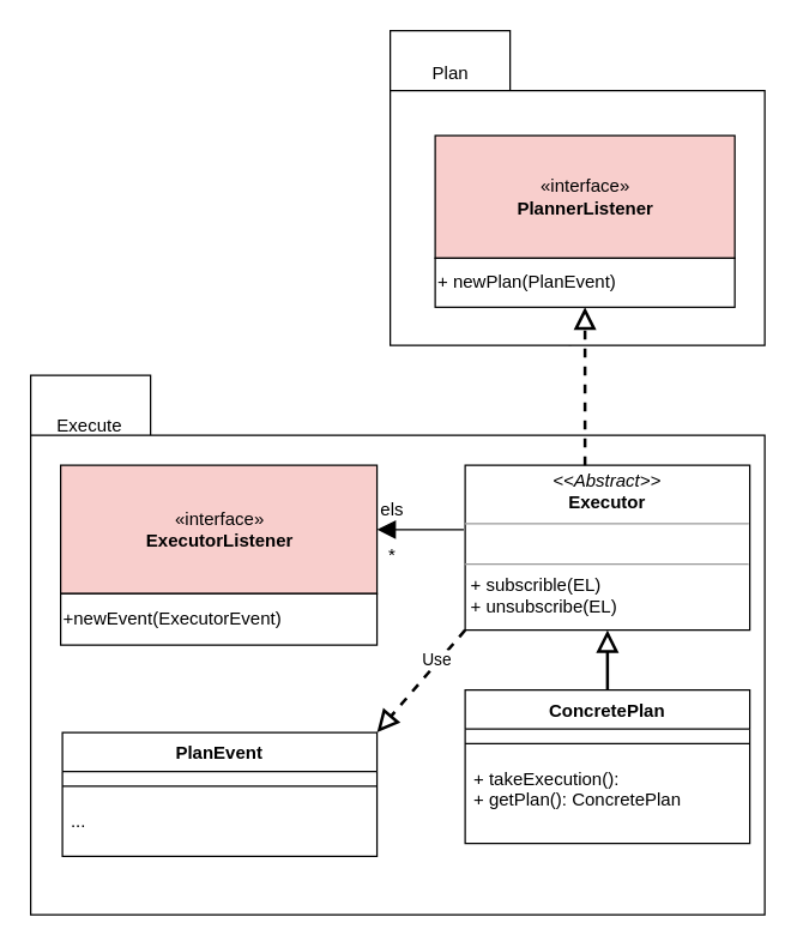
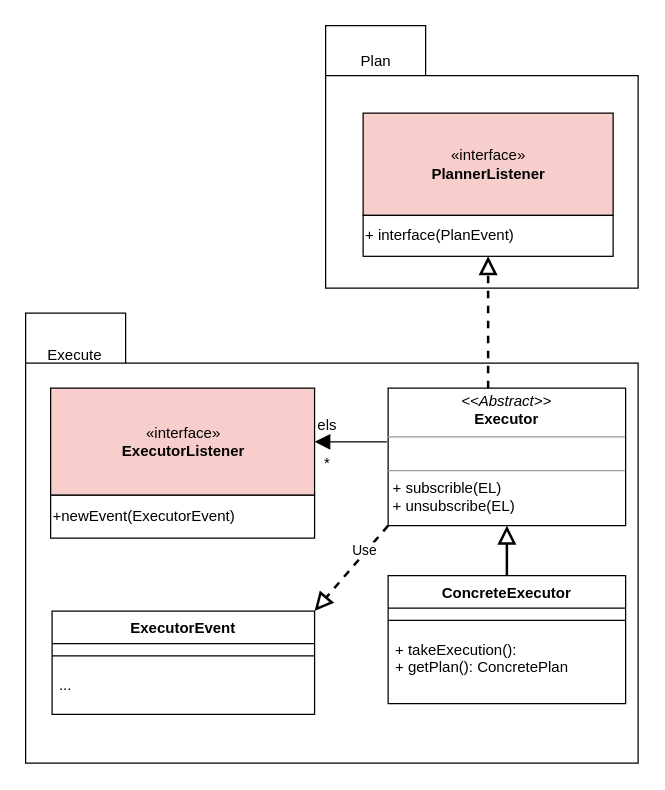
- <mxCell id="26" value="+ newPlan(PlanEvent)" style="html=1;align=left;" parent="24" vertex="1"><mxGeometry y="81.818" width="200" height="32.727" as="geometry" /></mxCell>
+ <mxCell id="26" value="+ interface(PlanEvent)" style="html=1;align=left;" parent="24" vertex="1"><mxGeometry y="81.818" width="200" height="32.727" as="geometry" /></mxCell>
- <mxCell id="6" value="ConcretePlan" style="swimlane;fontStyle=1;align=center;verticalAlign=top;childLayout=stackLayout;horizontal=1;startSize=26;horizontalStack=0;resizeParent=1;resizeParentMax=0;resizeLast=0;collapsible=1;marginBottom=0;" parent="3" vertex="1"><mxGeometry x="290" y="210" width="190" height="102.364" as="geometry"><mxRectangle x="1030" y="374" width="120" height="26" as="alternateBounds" /></mxGeometry></mxCell>
+ <mxCell id="6" value="ConcreteExecutor" style="swimlane;fontStyle=1;align=center;verticalAlign=top;childLayout=stackLayout;horizontal=1;startSize=26;horizontalStack=0;resizeParent=1;resizeParentMax=0;resizeLast=0;collapsible=1;marginBottom=0;" parent="3" vertex="1"><mxGeometry x="290" y="210" width="190" height="102.364" as="geometry"><mxRectangle x="1030" y="374" width="120" height="26" as="alternateBounds" /></mxGeometry></mxCell>
- <mxCell id="13" value="PlanEvent" style="swimlane;fontStyle=1;align=center;verticalAlign=top;childLayout=stackLayout;horizontal=1;startSize=26;horizontalStack=0;resizeParent=1;resizeParentMax=0;resizeLast=0;collapsible=1;marginBottom=0;" parent="3" vertex="1"><mxGeometry x="21.17" y="238.36" width="210" height="82.727" as="geometry"><mxRectangle x="1030" y="374" width="120" height="26" as="alternateBounds" /></mxGeometry></mxCell>
+ <mxCell id="13" value="ExecutorEvent" style="swimlane;fontStyle=1;align=center;verticalAlign=top;childLayout=stackLayout;horizontal=1;startSize=26;horizontalStack=0;resizeParent=1;resizeParentMax=0;resizeLast=0;collapsible=1;marginBottom=0;" parent="3" vertex="1"><mxGeometry x="21.17" y="238.36" width="210" height="82.727" as="geometry"><mxRectangle x="1030" y="374" width="120" height="26" as="alternateBounds" /></mxGeometry></mxCell>
